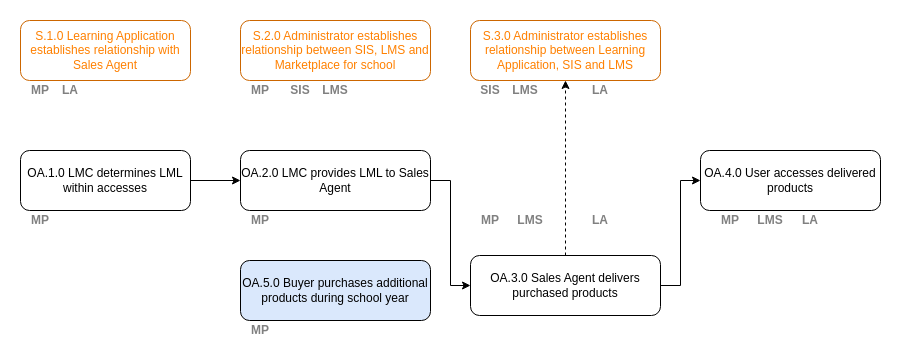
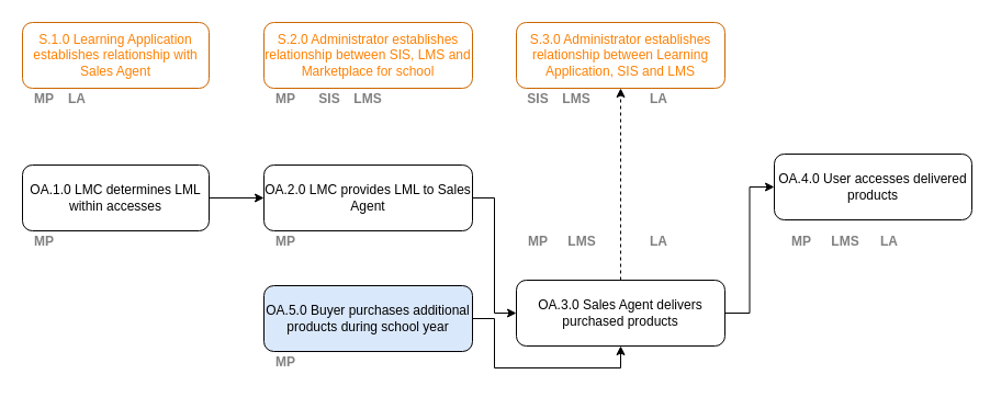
- <mxCell id="9" value="OA.4.0 User accesses delivered products" style="rounded=1;whiteSpace=wrap;html=1;" parent="1" vertex="1"><mxGeometry x="700" y="150" width="180" height="60" as="geometry" /></mxCell>
+ <mxCell id="9" value="OA.4.0 User accesses delivered products" style="rounded=1;whiteSpace=wrap;html=1;" parent="1" vertex="1"><mxGeometry x="705" y="140" width="180" height="60" as="geometry" /></mxCell>
+ <mxCell id="10" style="edgeStyle=orthogonalEdgeStyle;rounded=0;orthogonalLoop=1;jettySize=auto;html=1;entryX=0.5;entryY=1;entryDx=0;entryDy=0;" parent="1" source="11" target="8" edge="1"><mxGeometry relative="1" as="geometry" /></mxCell>
